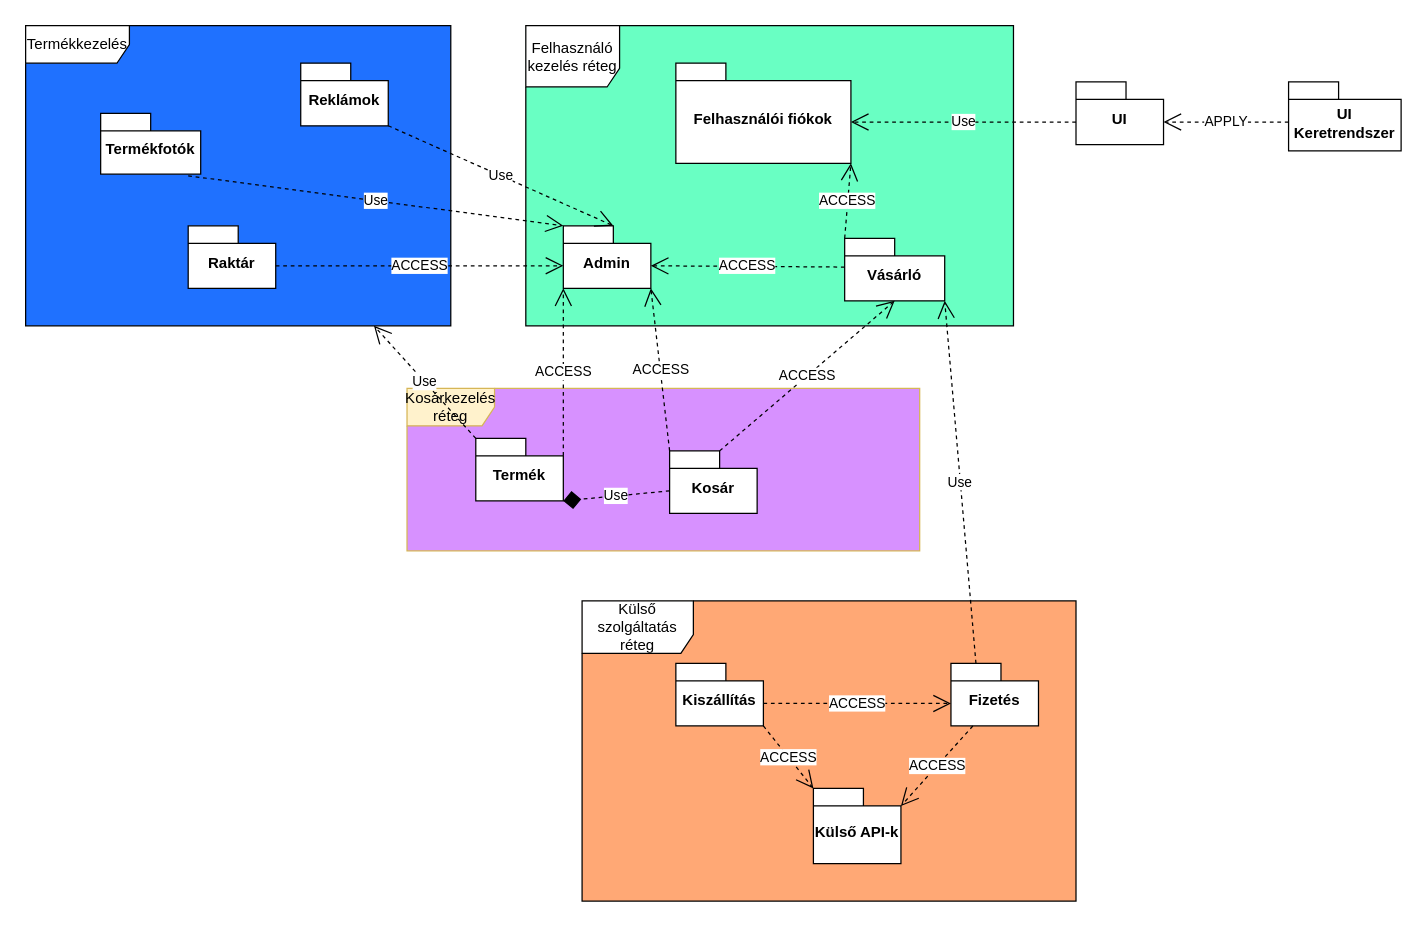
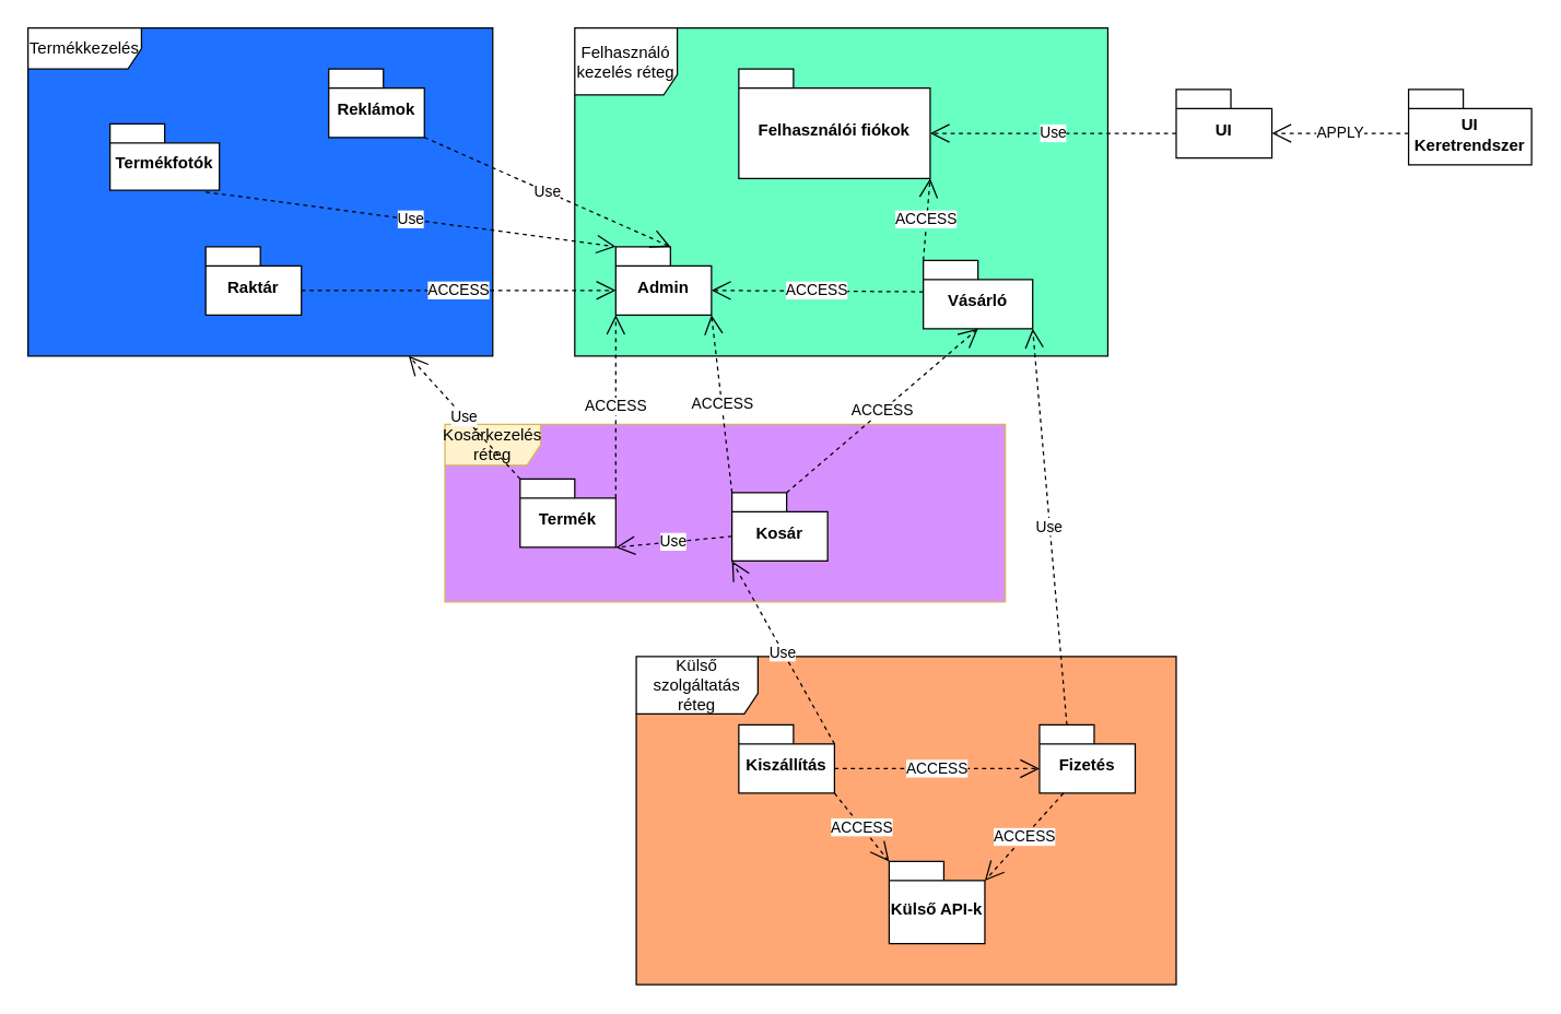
- <mxCell id="18" value="Use" style="endArrow=diamond;endSize=12;dashed=1;html=1;rounded=0;entryX=0;entryY=0;entryDx=70;entryDy=50;entryPerimeter=0;exitX=0;exitY=0;exitDx=0;exitDy=32;exitPerimeter=0;" edge="1" parent="1" source="12" target="14"><mxGeometry width="160" relative="1" as="geometry"><mxPoint x="590" y="410" as="sourcePoint" /><mxPoint x="750" y="410" as="targetPoint" /></mxGeometry></mxCell>
+ <mxCell id="18" value="Use" style="endArrow=open;endSize=12;dashed=1;html=1;rounded=0;entryX=0;entryY=0;entryDx=70;entryDy=50;entryPerimeter=0;exitX=0;exitY=0;exitDx=0;exitDy=32;exitPerimeter=0;" edge="1" parent="1" source="12" target="14"><mxGeometry width="160" relative="1" as="geometry"><mxPoint x="590" y="410" as="sourcePoint" /><mxPoint x="750" y="410" as="targetPoint" /></mxGeometry></mxCell>
+ <mxCell id="21" value="Use" style="endArrow=open;endSize=12;dashed=1;html=1;rounded=0;exitX=0;exitY=0;exitDx=70;exitDy=14;exitPerimeter=0;entryX=0;entryY=0;entryDx=0;entryDy=50;entryPerimeter=0;" edge="1" parent="1" source="13" target="12"><mxGeometry width="160" relative="1" as="geometry"><mxPoint x="590" y="310" as="sourcePoint" /><mxPoint x="750" y="310" as="targetPoint" /></mxGeometry></mxCell>
